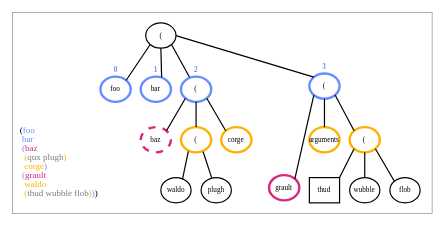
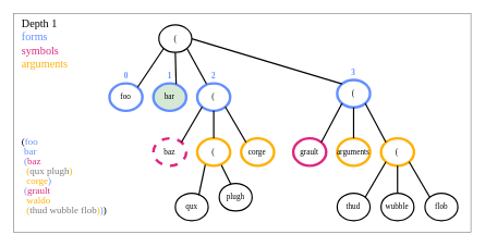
+ <mxCell id="4" value="&lt;font style=&quot;font-size: 17px&quot;&gt;Depth 1&lt;br&gt;&lt;font color=&quot;#648fff&quot; style=&quot;font-size: 17px&quot;&gt;forms&lt;/font&gt;&lt;br&gt;&lt;font color=&quot;#dc267f&quot; style=&quot;font-size: 17px&quot;&gt;symbols&lt;/font&gt;&lt;br&gt;&lt;font color=&quot;#ffb000&quot; style=&quot;font-size: 17px&quot;&gt;arguments&lt;/font&gt;&lt;/font&gt;" style="text;html=1;strokeColor=none;fillColor=none;align=left;verticalAlign=top;whiteSpace=wrap;rounded=0;fontFamily=Fira Code;fontSize=15;" parent="1" vertex="1"><mxGeometry x="30.5" width="117" height="89" as="geometry" y="20" /></mxCell>
- <mxCell id="10" value="bar" style="ellipse;whiteSpace=wrap;fontSize=12;fontStyle=0;labelBackgroundColor=none;labelBorderColor=none;strokeWidth=4;fontFamily=Fira Code;strokeColor=#648FFF;" parent="7" vertex="1"><mxGeometry x="67.15" y="89.474" width="50.362" height="42.105" as="geometry" /></mxCell>
+ <mxCell id="10" value="bar" style="ellipse;whiteSpace=wrap;fontSize=12;fontStyle=0;labelBackgroundColor=none;labelBorderColor=none;strokeWidth=4;fontFamily=Fira Code;strokeColor=#648FFF;fillColor=#d5e8d4;" parent="7" vertex="1"><mxGeometry x="67.15" y="89.474" width="50.362" height="42.105" as="geometry" /></mxCell>
- <mxCell id="20" value="grault" style="ellipse;whiteSpace=wrap;fontSize=12;fontStyle=0;labelBackgroundColor=none;labelBorderColor=none;strokeWidth=4;fontFamily=Fira Code;strokeColor=#DC267F;" parent="7" vertex="1"><mxGeometry x="281.189" y="253.684" width="50.362" height="42.105" as="geometry" /></mxCell>
+ <mxCell id="20" value="grault" style="ellipse;whiteSpace=wrap;fontSize=12;fontStyle=0;labelBackgroundColor=none;labelBorderColor=none;strokeWidth=4;fontFamily=Fira Code;strokeColor=#DC267F;" parent="7" vertex="1"><mxGeometry x="281.189" y="173.684" width="50.362" height="42.105" as="geometry" /></mxCell>
- <mxCell id="23" value="waldo" style="ellipse;whiteSpace=wrap;fontSize=12;fontStyle=0;labelBackgroundColor=none;labelBorderColor=none;strokeWidth=2;fontFamily=Fira Code;" parent="7" vertex="1"><mxGeometry x="100.724" y="257.895" width="50.362" height="42.105" as="geometry" /></mxCell>
+ <mxCell id="23" value="qux" style="ellipse;whiteSpace=wrap;fontSize=12;fontStyle=0;labelBackgroundColor=none;labelBorderColor=none;strokeWidth=2;fontFamily=Fira Code;" parent="7" vertex="1"><mxGeometry x="100.724" y="257.895" width="50.362" height="42.105" as="geometry" /></mxCell>
- <mxCell id="24" value="plugh" style="ellipse;whiteSpace=wrap;fontSize=12;fontStyle=0;labelBackgroundColor=none;labelBorderColor=none;strokeWidth=2;fontFamily=Fira Code;" parent="7" vertex="1"><mxGeometry x="167.874" y="257.895" width="50.362" height="42.105" as="geometry" /></mxCell>
+ <mxCell id="24" value="plugh" style="ellipse;whiteSpace=wrap;fontSize=12;fontStyle=0;labelBackgroundColor=none;labelBorderColor=none;strokeWidth=2;fontFamily=Fira Code;" parent="7" vertex="1"><mxGeometry x="167.874" y="242.895" width="50.362" height="42.105" as="geometry" /></mxCell>
- <mxCell id="25" value="thud" style="whiteSpace=wrap;fontSize=12;fontStyle=0;labelBackgroundColor=none;labelBorderColor=none;strokeWidth=2;fontFamily=Fira Code;rounded=0;" parent="7" vertex="1"><mxGeometry x="348.339" y="257.895" width="50.362" height="42.105" as="geometry" /></mxCell>
+ <mxCell id="25" value="thud" style="ellipse;whiteSpace=wrap;fontSize=12;fontStyle=0;labelBackgroundColor=none;labelBorderColor=none;strokeWidth=2;fontFamily=Fira Code;" parent="7" vertex="1"><mxGeometry x="348.339" y="257.895" width="50.362" height="42.105" as="geometry" /></mxCell>
